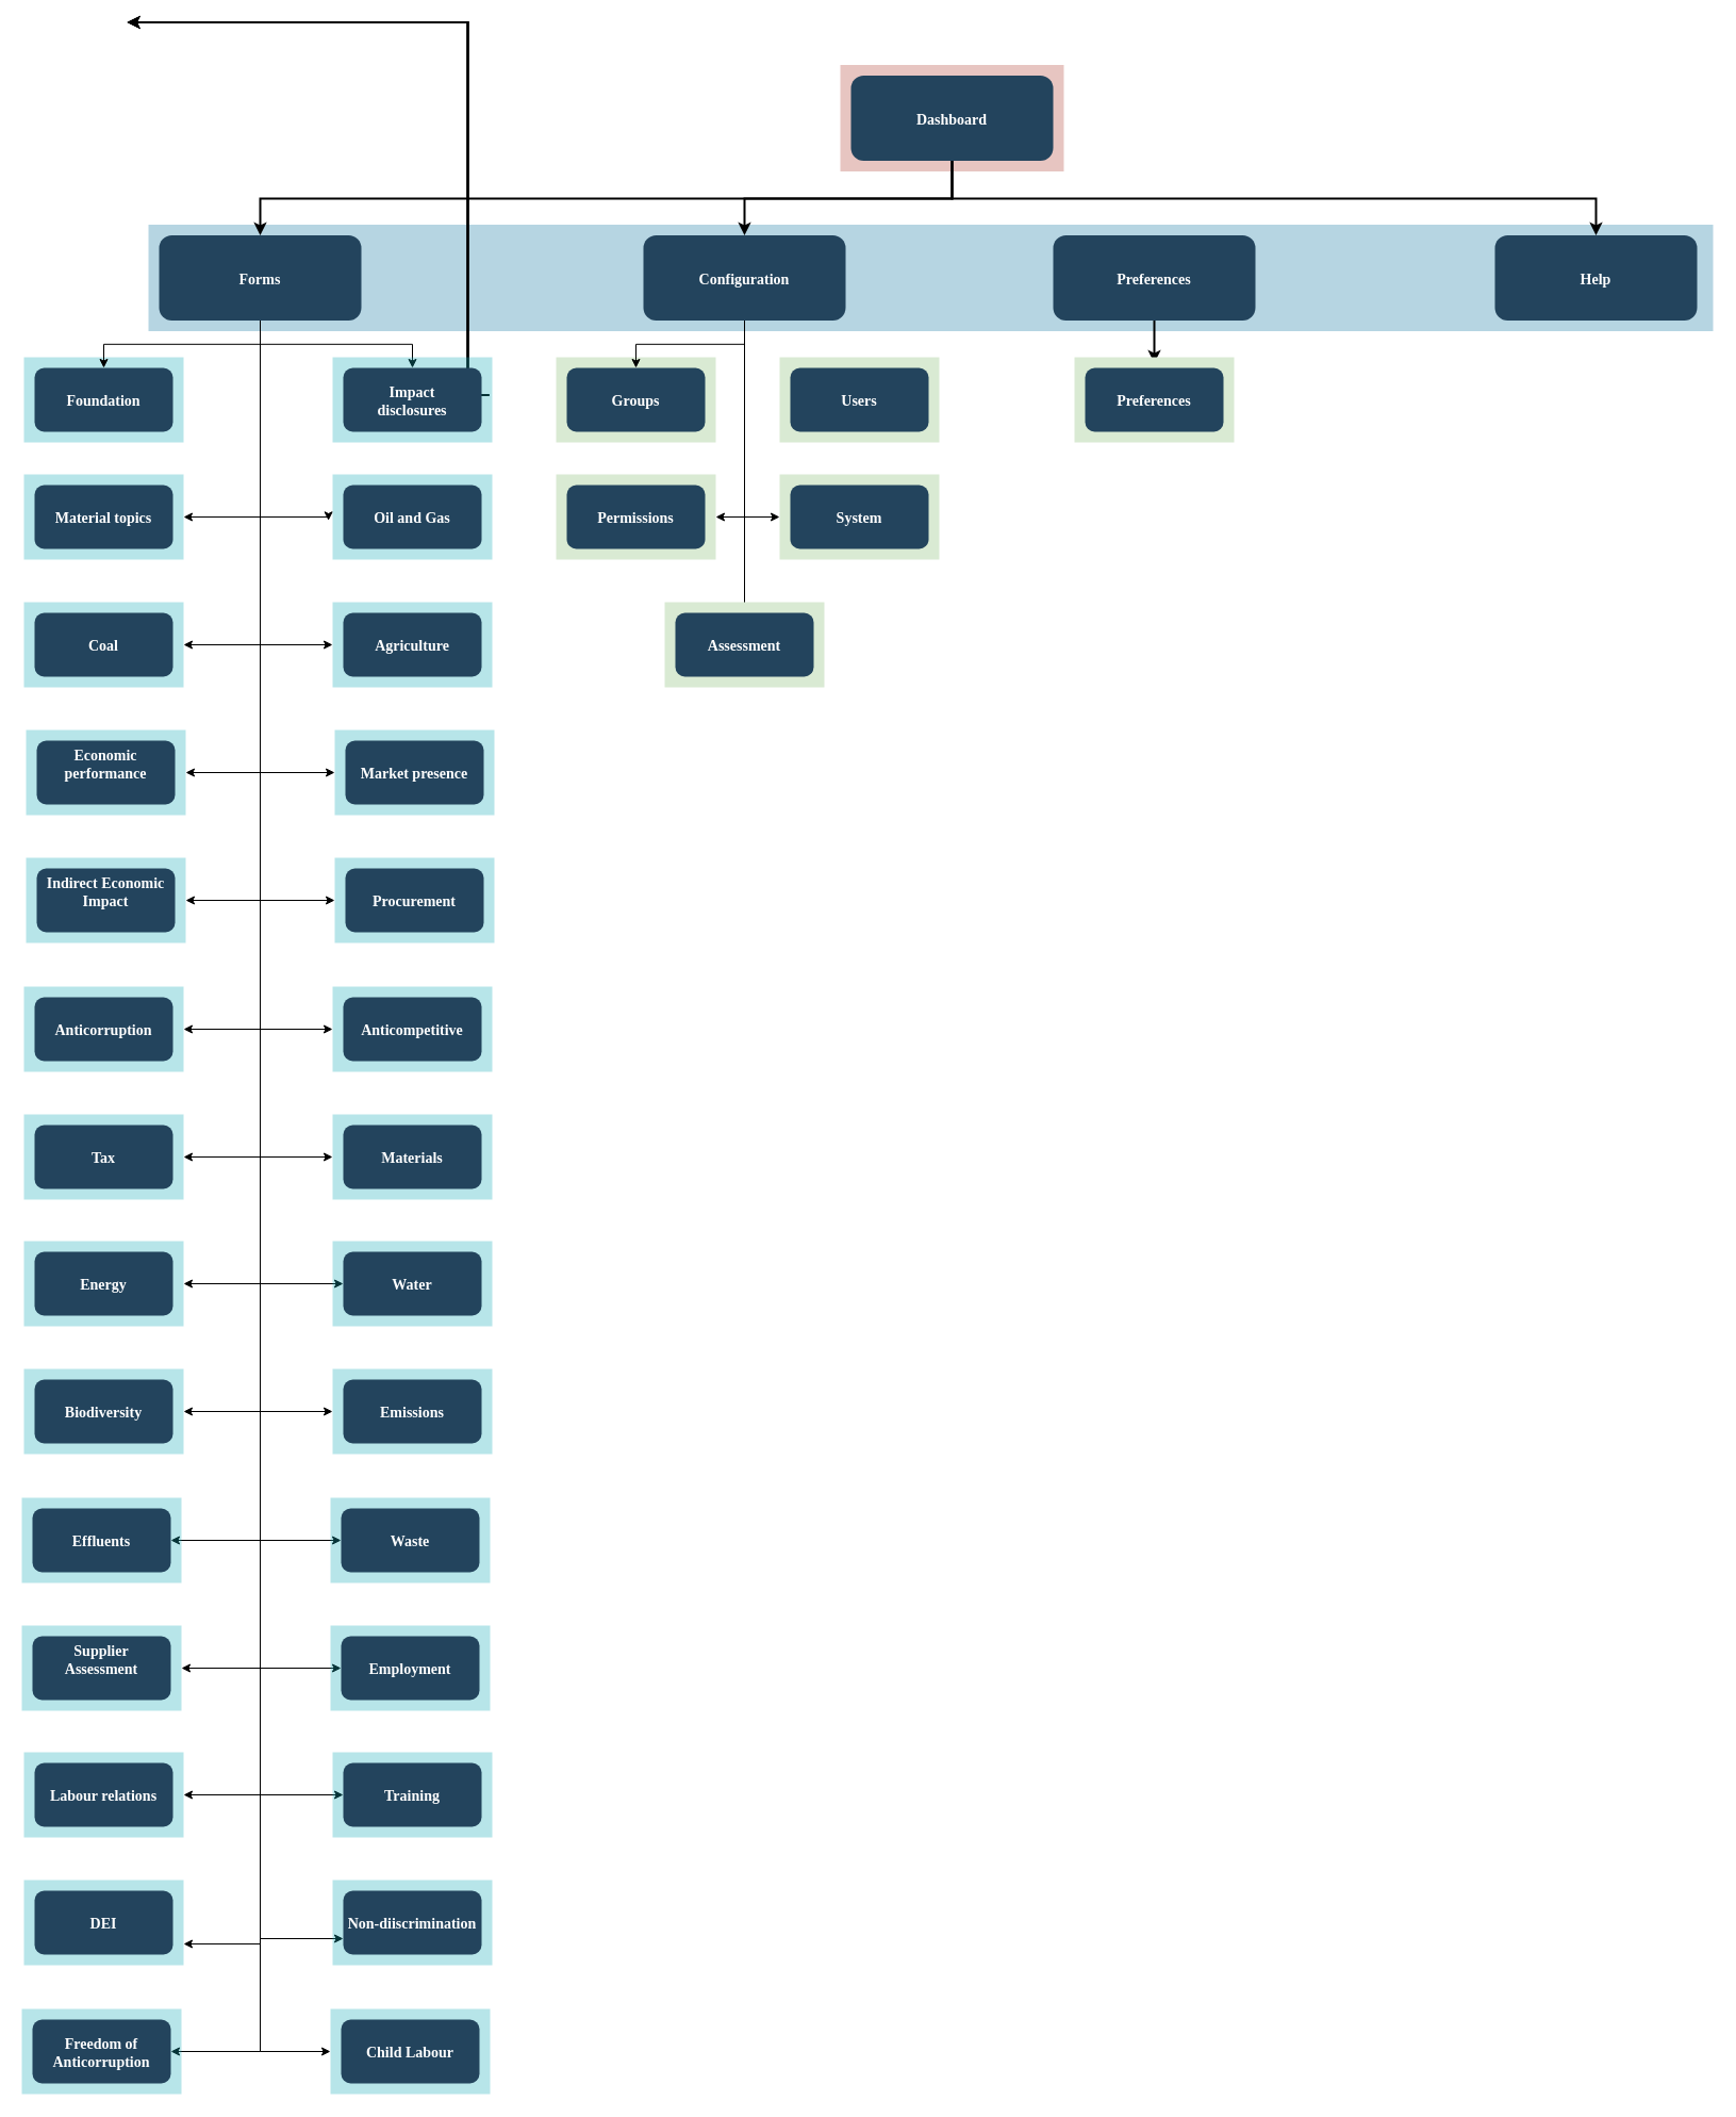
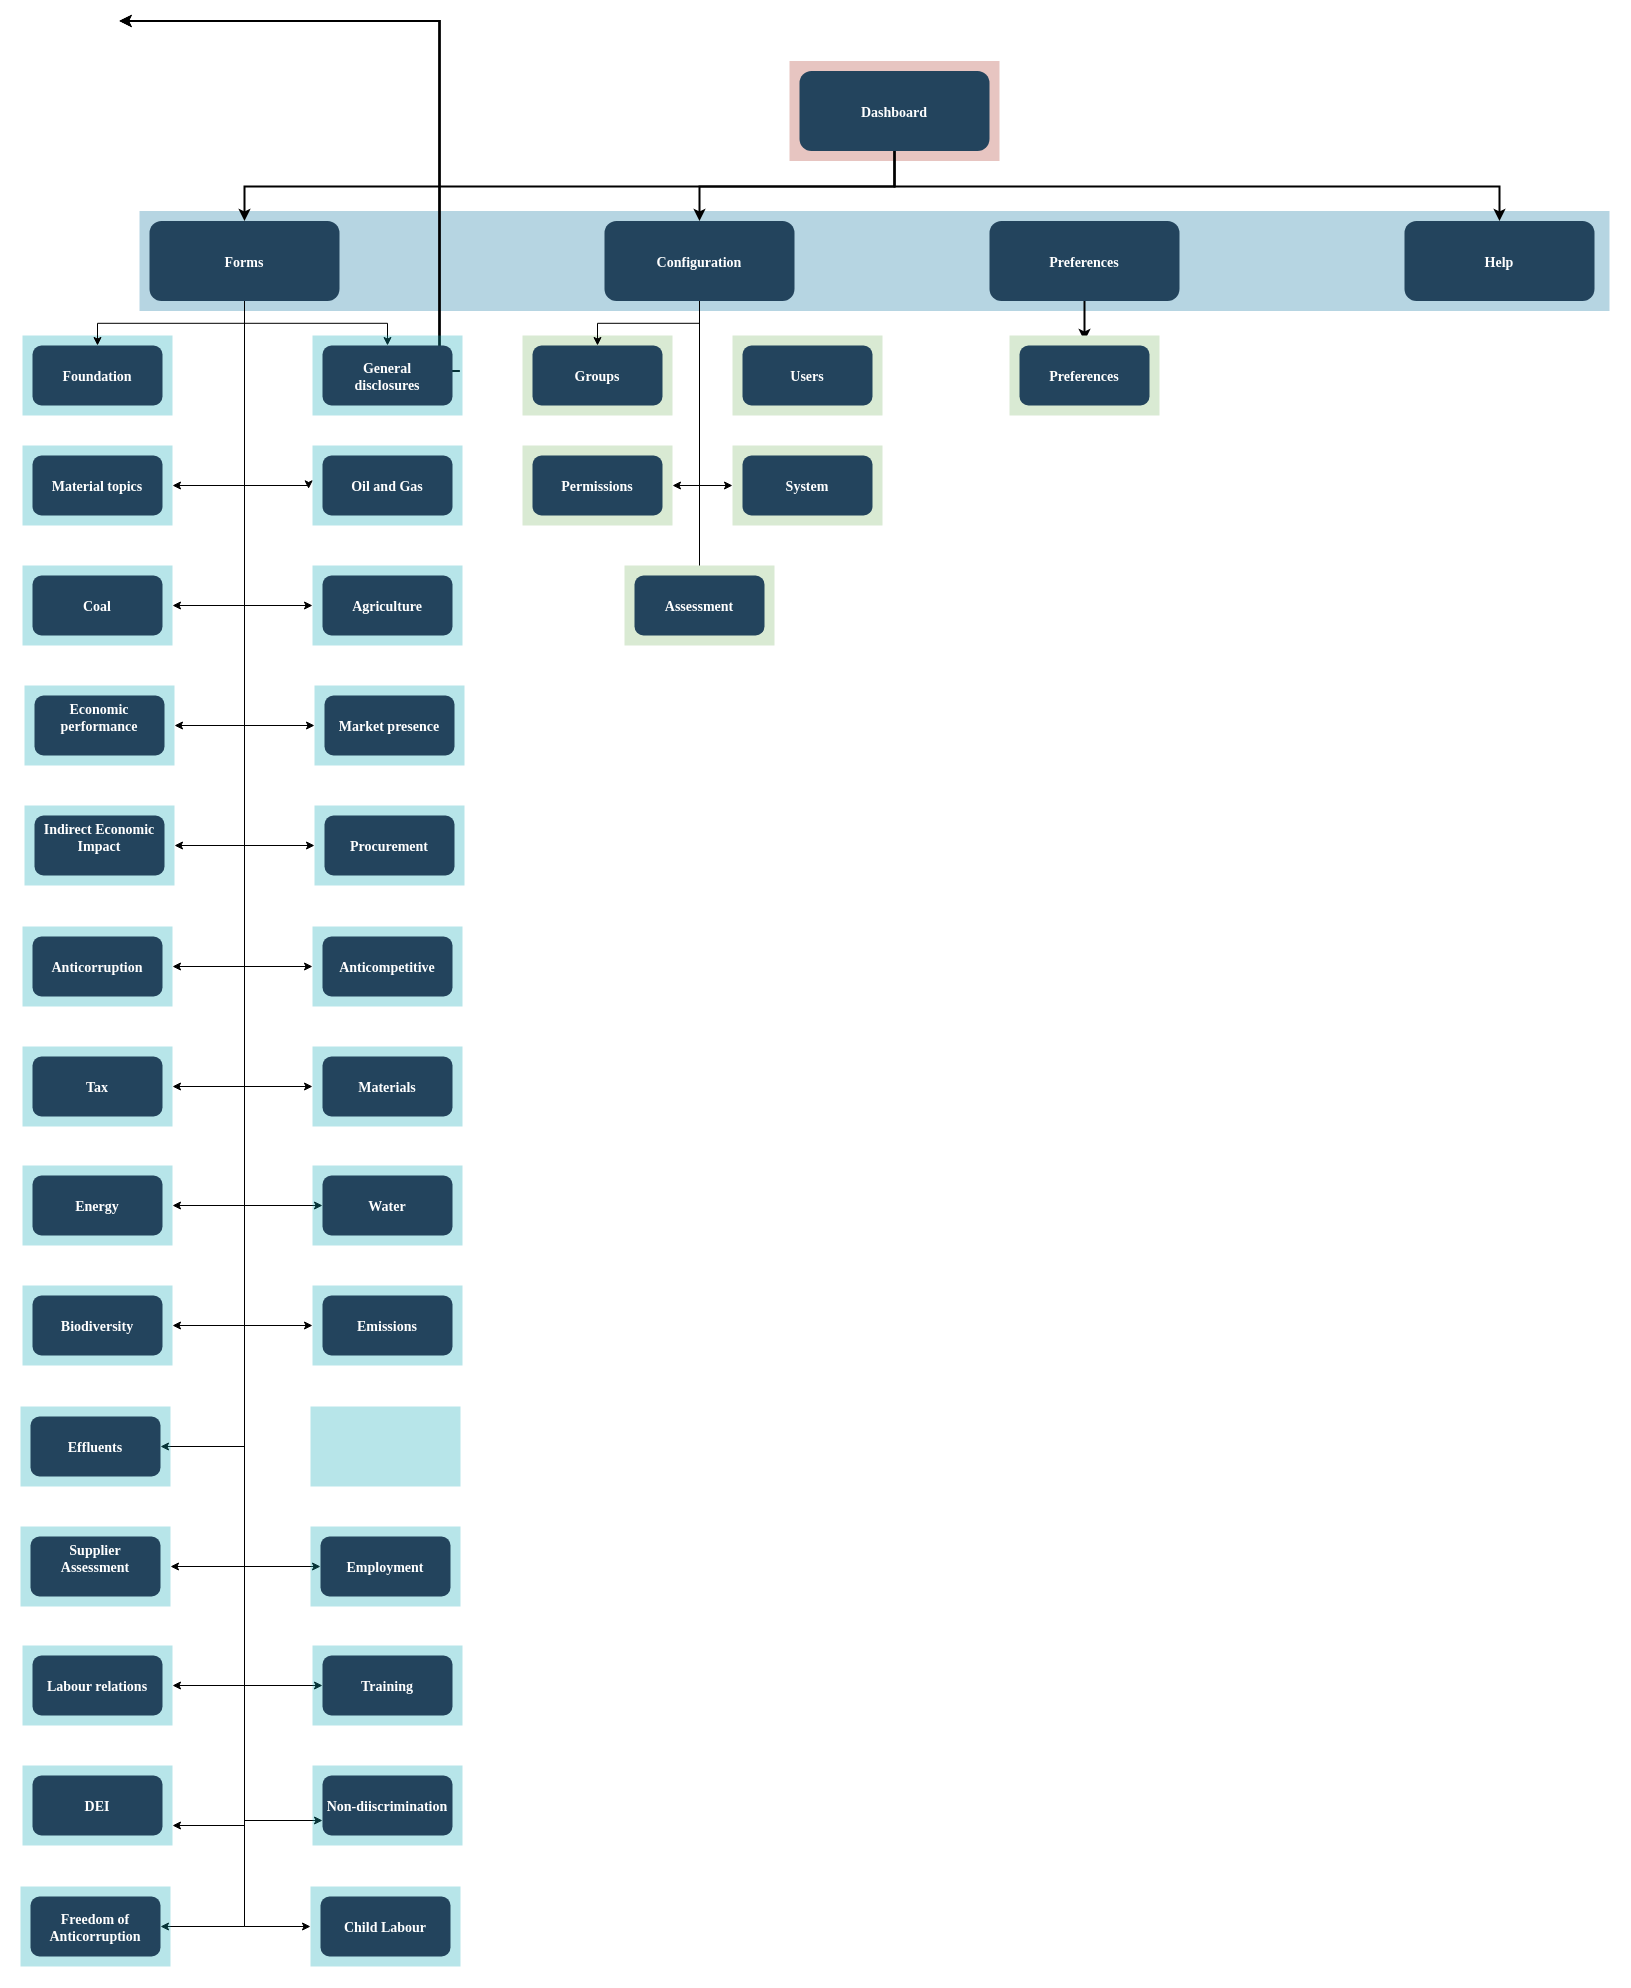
- <mxCell id="53" value="Impact&#10;disclosures" style="rounded=1;fillColor=#23445D;gradientColor=none;strokeColor=none;fontColor=#FFFFFF;fontStyle=1;fontFamily=Tahoma;fontSize=14" vertex="1" parent="1"><mxGeometry x="322" y="345" width="130" height="60" as="geometry" /></mxCell>
+ <mxCell id="53" value="General&#10;disclosures" style="rounded=1;fillColor=#23445D;gradientColor=none;strokeColor=none;fontColor=#FFFFFF;fontStyle=1;fontFamily=Tahoma;fontSize=14" vertex="1" parent="1"><mxGeometry x="322" y="345" width="130" height="60" as="geometry" /></mxCell>
- <mxCell id="34" style="edgeStyle=orthogonalEdgeStyle;rounded=0;orthogonalLoop=1;jettySize=auto;html=1;entryX=0;entryY=0.5;entryDx=0;entryDy=0;" edge="1" parent="1" source="43" target="101"><mxGeometry relative="1" as="geometry" /></mxCell>
- <mxCell id="101" value="Waste" style="rounded=1;fillColor=#23445D;gradientColor=none;strokeColor=none;fontColor=#FFFFFF;fontStyle=1;fontFamily=Tahoma;fontSize=14" vertex="1" parent="1"><mxGeometry x="320" y="1416" width="130" height="60" as="geometry" /></mxCell>
